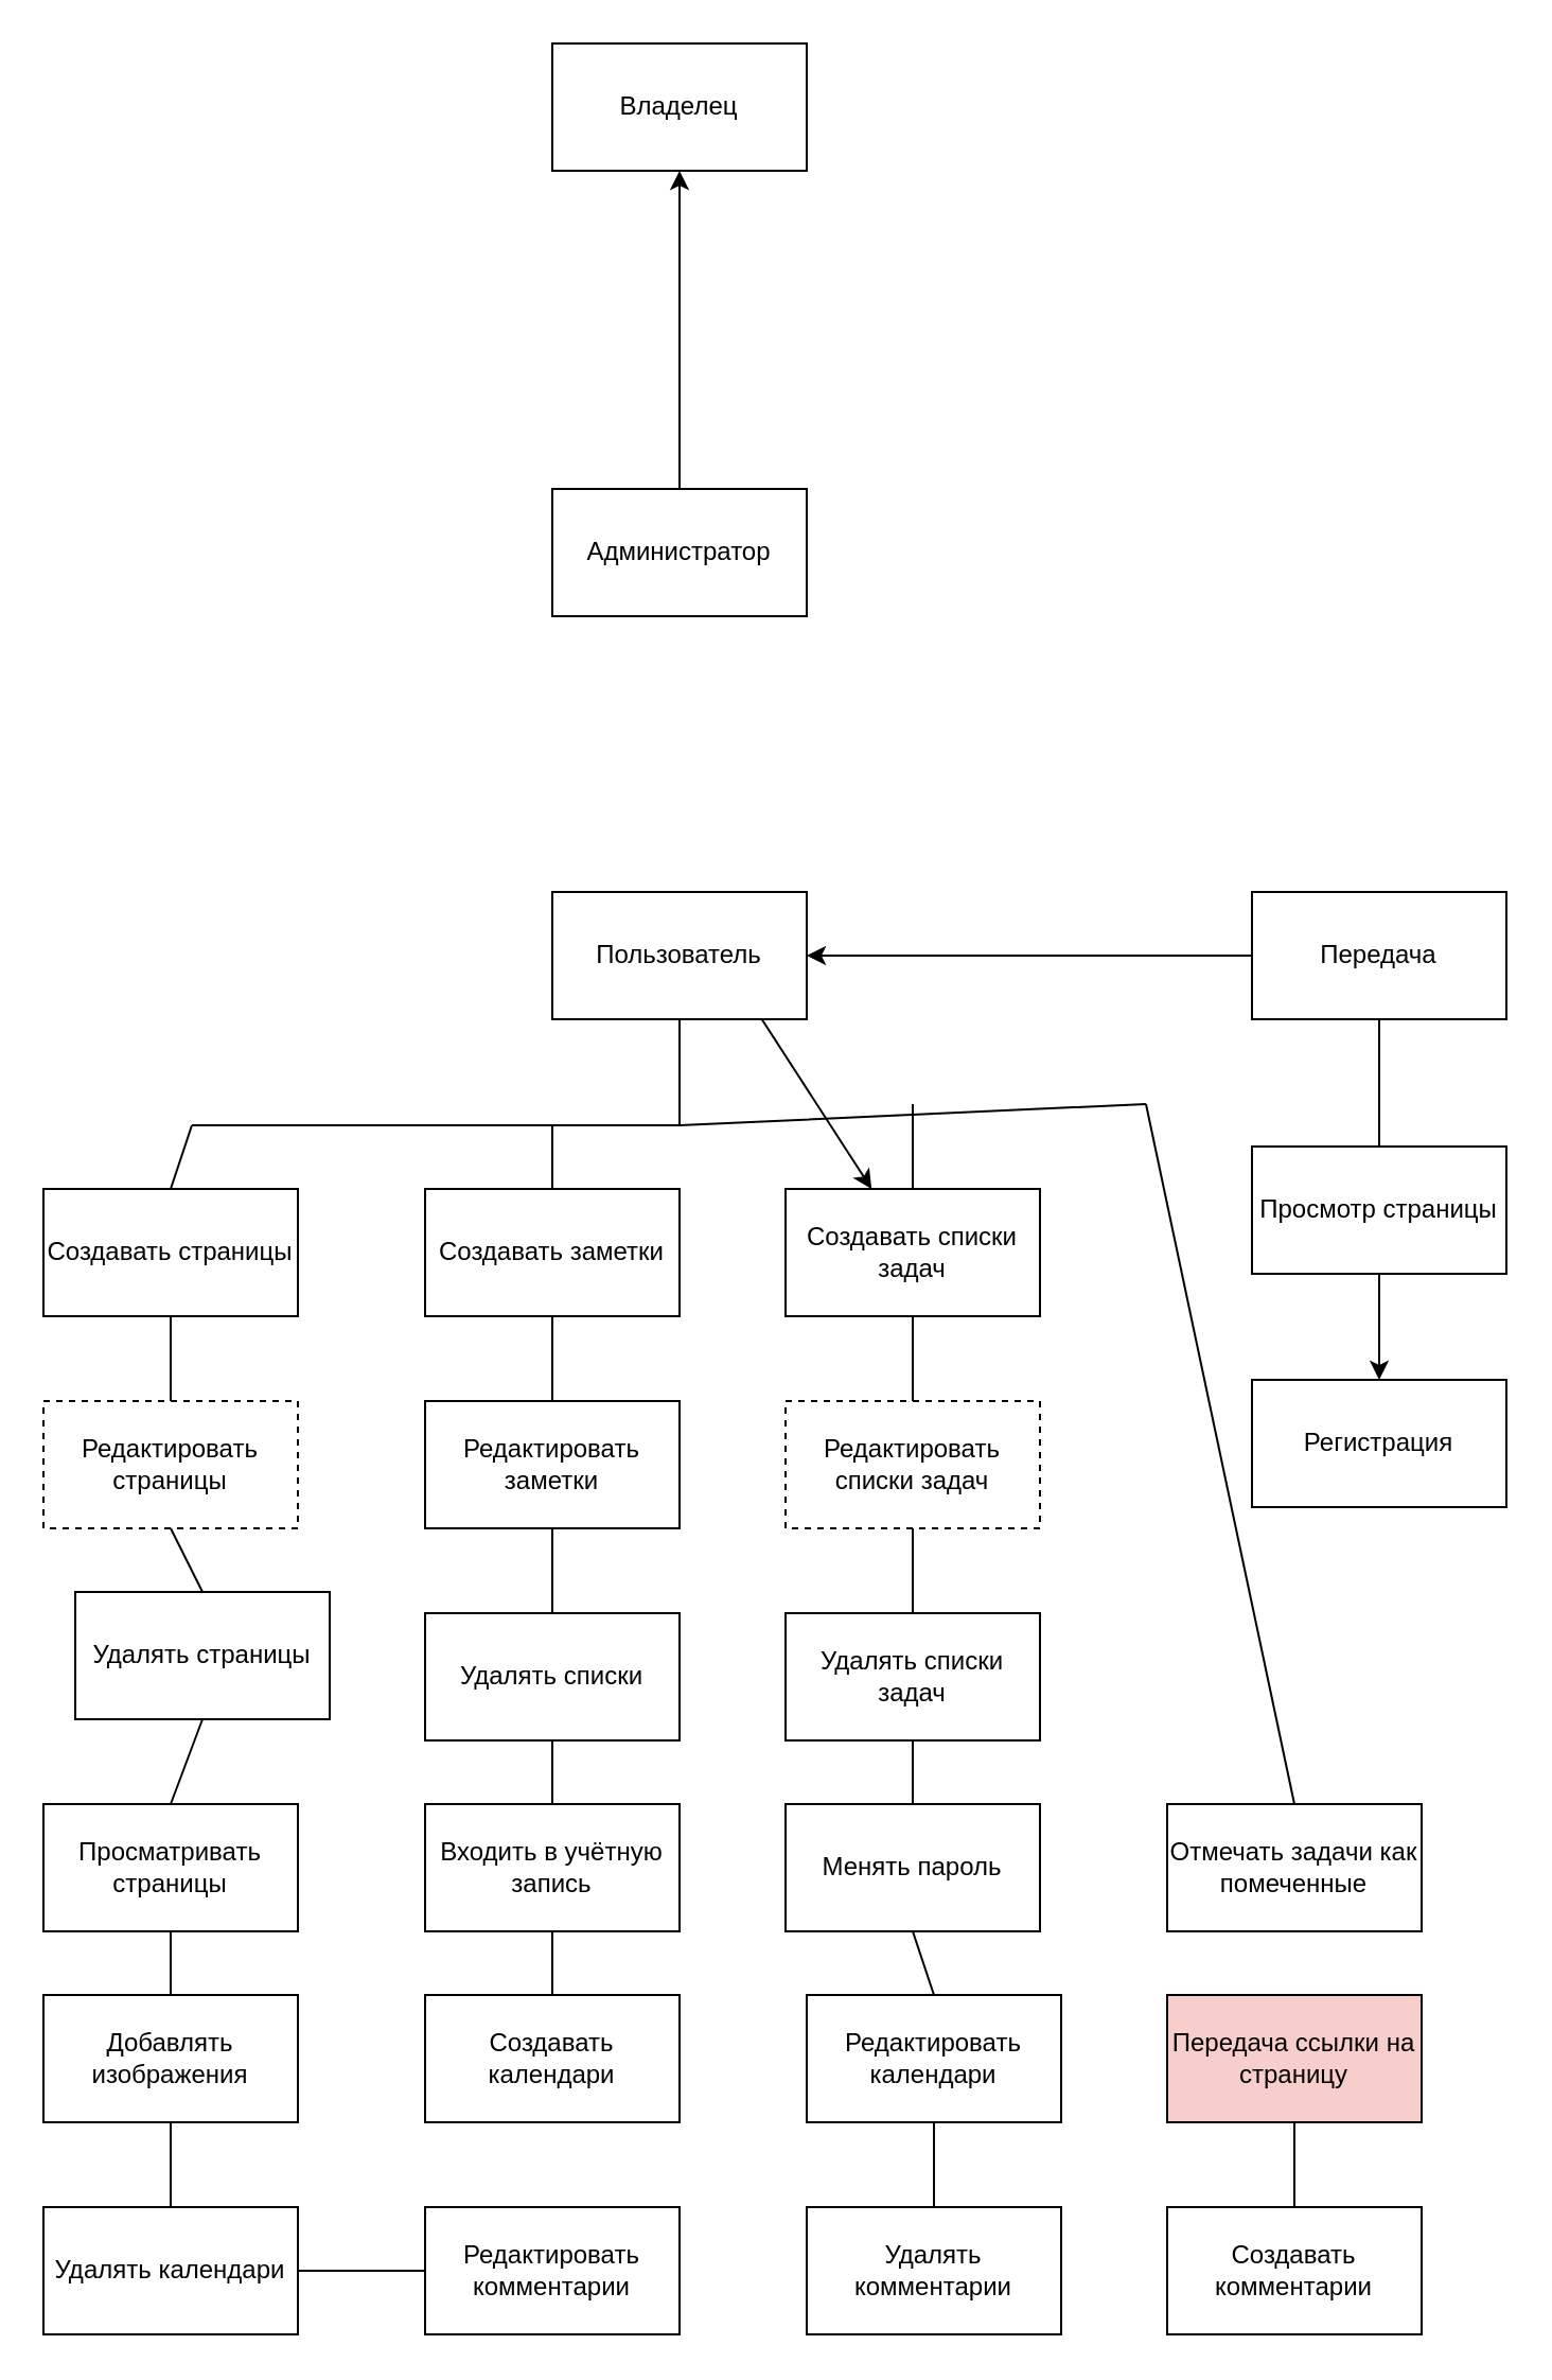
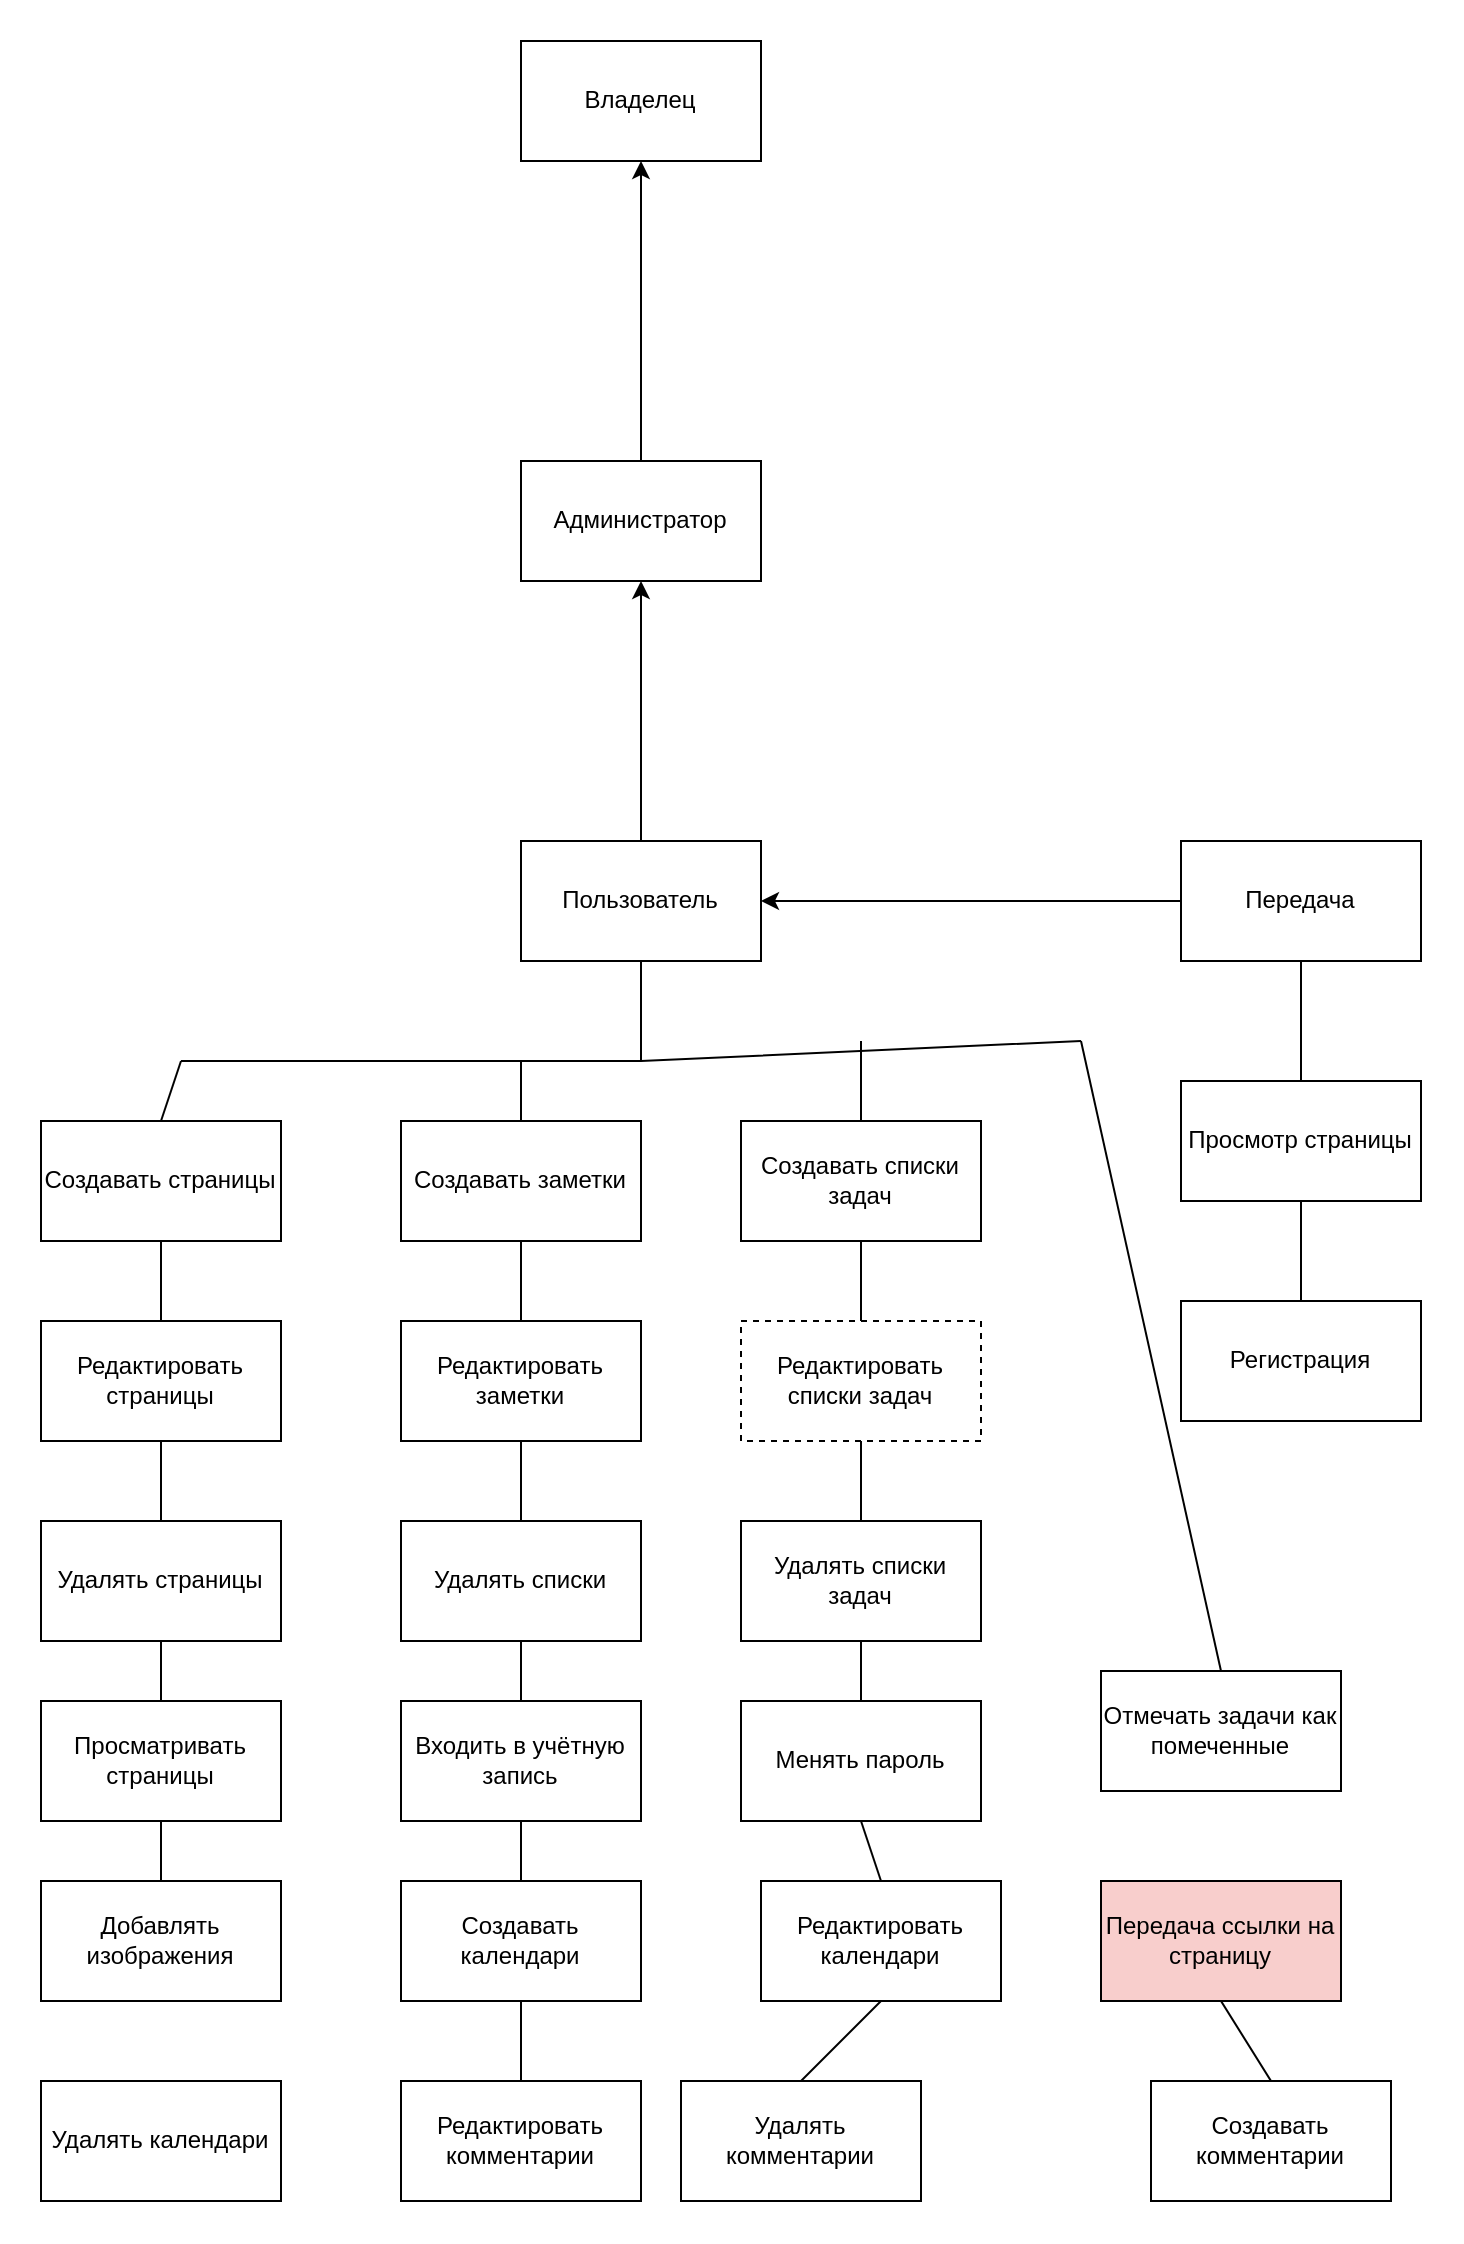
- <mxCell id="5" value="" style="endArrow=classic;html=1;rounded=0;exitX=0.5;exitY=0;exitDx=0;exitDy=0;" edge="1" parent="1" source="6" target="14"><mxGeometry width="50" height="50" relative="1" as="geometry"><mxPoint x="319.5" y="410" as="sourcePoint" /><mxPoint x="319.5" y="310" as="targetPoint" /></mxGeometry></mxCell>
+ <mxCell id="5" value="" style="endArrow=classic;html=1;rounded=0;entryX=0.5;entryY=1;entryDx=0;entryDy=0;exitX=0.5;exitY=0;exitDx=0;exitDy=0;" edge="1" parent="1" source="6" target="4"><mxGeometry width="50" height="50" relative="1" as="geometry"><mxPoint x="319.5" y="410" as="sourcePoint" /><mxPoint x="319.5" y="310" as="targetPoint" /></mxGeometry></mxCell>
- <mxCell id="46" value="" style="endArrow=classic;html=1;rounded=0;entryX=0.5;entryY=0;entryDx=0;entryDy=0;exitX=0.5;exitY=1;exitDx=0;exitDy=0;" edge="1" parent="1" source="30" target="31"><mxGeometry width="50" height="50" relative="1" as="geometry"><mxPoint x="660" y="610" as="sourcePoint" /><mxPoint x="380" y="730" as="targetPoint" /></mxGeometry></mxCell>
+ <mxCell id="46" value="" style="endArrow=none;html=1;rounded=0;entryX=0.5;entryY=0;entryDx=0;entryDy=0;exitX=0.5;exitY=1;exitDx=0;exitDy=0;" edge="1" parent="1" source="30" target="31"><mxGeometry width="50" height="50" relative="1" as="geometry"><mxPoint x="660" y="610" as="sourcePoint" /><mxPoint x="380" y="730" as="targetPoint" /></mxGeometry></mxCell>
- <mxCell id="8" value="Редактировать страницы" style="rounded=0;whiteSpace=wrap;html=1;dashed=1;" vertex="1" parent="1"><mxGeometry x="20" y="660" width="120" height="60" as="geometry" /></mxCell>
+ <mxCell id="8" value="Редактировать страницы" style="rounded=0;whiteSpace=wrap;html=1;" vertex="1" parent="1"><mxGeometry x="20" y="660" width="120" height="60" as="geometry" /></mxCell>
- <mxCell id="9" value="Удалять страницы" style="rounded=0;whiteSpace=wrap;html=1;" vertex="1" parent="1"><mxGeometry x="35" y="750" width="120" height="60" as="geometry" /></mxCell>
+ <mxCell id="9" value="Удалять страницы" style="rounded=0;whiteSpace=wrap;html=1;" vertex="1" parent="1"><mxGeometry x="20" y="760" width="120" height="60" as="geometry" /></mxCell>
- <mxCell id="54" value="Отмечать задачи как помеченные" style="rounded=0;whiteSpace=wrap;html=1;" vertex="1" parent="1"><mxGeometry x="550" y="850" width="120" height="60" as="geometry" /></mxCell>
+ <mxCell id="54" value="Отмечать задачи как помеченные" style="rounded=0;whiteSpace=wrap;html=1;" vertex="1" parent="1"><mxGeometry x="550" y="835" width="120" height="60" as="geometry" /></mxCell>
- <mxCell id="43" value="" style="endArrow=none;html=1;rounded=0;entryX=0.5;entryY=0;entryDx=0;entryDy=0;exitX=0.5;exitY=1;exitDx=0;exitDy=0;" edge="1" parent="1" source="24" target="19"><mxGeometry width="50" height="50" relative="1" as="geometry"><mxPoint x="330" y="780" as="sourcePoint" /><mxPoint x="380" y="730" as="targetPoint" /></mxGeometry></mxCell>
- <mxCell id="27" value="" style="endArrow=none;html=1;rounded=0;" edge="1" parent="1" source="21" target="19"><mxGeometry width="50" height="50" relative="1" as="geometry"><mxPoint x="449.29" y="1040" as="sourcePoint" /><mxPoint x="449.29" y="1020" as="targetPoint" /></mxGeometry></mxCell>
+ <mxCell id="27" value="" style="endArrow=none;html=1;rounded=0;entryX=0.5;entryY=1;entryDx=0;entryDy=0;" edge="1" parent="1" source="21" target="17"><mxGeometry width="50" height="50" relative="1" as="geometry"><mxPoint x="449.29" y="1040" as="sourcePoint" /><mxPoint x="449.29" y="1020" as="targetPoint" /></mxGeometry></mxCell>
- <mxCell id="22" value="Удалять комментарии" style="rounded=0;whiteSpace=wrap;html=1;" vertex="1" parent="1"><mxGeometry x="380" y="1040" width="120" height="60" as="geometry" /></mxCell>
+ <mxCell id="22" value="Удалять комментарии" style="rounded=0;whiteSpace=wrap;html=1;" vertex="1" parent="1"><mxGeometry x="340" y="1040" width="120" height="60" as="geometry" /></mxCell>
- <mxCell id="20" value="Создавать комментарии" style="rounded=0;whiteSpace=wrap;html=1;" vertex="1" parent="1"><mxGeometry x="550" y="1040" width="120" height="60" as="geometry" /></mxCell>
+ <mxCell id="20" value="Создавать комментарии" style="rounded=0;whiteSpace=wrap;html=1;" vertex="1" parent="1"><mxGeometry x="575" y="1040" width="120" height="60" as="geometry" /></mxCell>
